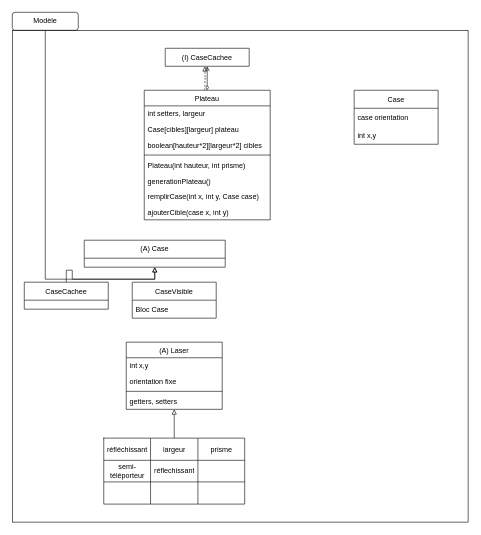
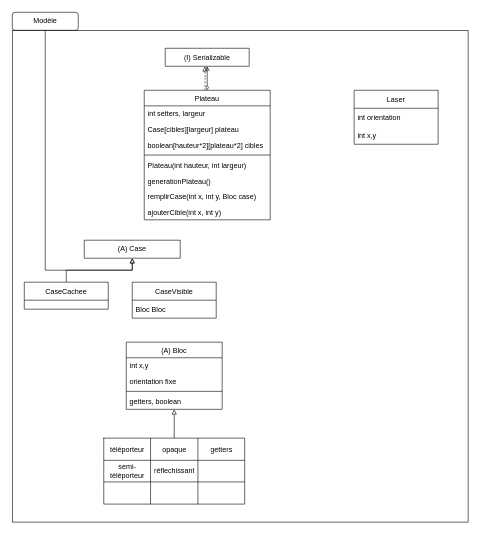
- <mxCell id="39" value="(I) CaseCachee" style="swimlane;fontStyle=0;childLayout=stackLayout;horizontal=1;startSize=30;horizontalStack=0;resizeParent=1;resizeParentMax=0;resizeLast=0;collapsible=1;marginBottom=0;" vertex="1" parent="1"><mxGeometry x="275" y="80" width="140" height="30" as="geometry" /></mxCell>
+ <mxCell id="39" value="(I) Serializable" style="swimlane;fontStyle=0;childLayout=stackLayout;horizontal=1;startSize=30;horizontalStack=0;resizeParent=1;resizeParentMax=0;resizeLast=0;collapsible=1;marginBottom=0;" vertex="1" parent="1"><mxGeometry x="275" y="80" width="140" height="30" as="geometry" /></mxCell>
- <mxCell id="36" value="Case" style="swimlane;fontStyle=0;childLayout=stackLayout;horizontal=1;startSize=30;horizontalStack=0;resizeParent=1;resizeParentMax=0;resizeLast=0;collapsible=1;marginBottom=0;" vertex="1" parent="1"><mxGeometry x="590" y="150" width="140" height="90" as="geometry" /></mxCell>
+ <mxCell id="36" value="Laser" style="swimlane;fontStyle=0;childLayout=stackLayout;horizontal=1;startSize=30;horizontalStack=0;resizeParent=1;resizeParentMax=0;resizeLast=0;collapsible=1;marginBottom=0;" vertex="1" parent="1"><mxGeometry x="590" y="150" width="140" height="90" as="geometry" /></mxCell>
- <mxCell id="37" value="case orientation" style="text;strokeColor=none;fillColor=none;align=left;verticalAlign=middle;spacingLeft=4;spacingRight=4;overflow=hidden;points=[[0,0.5],[1,0.5]];portConstraint=eastwest;rotatable=0;" vertex="1" parent="36"><mxGeometry y="30" width="140" height="30" as="geometry" /></mxCell>
+ <mxCell id="37" value="int orientation" style="text;strokeColor=none;fillColor=none;align=left;verticalAlign=middle;spacingLeft=4;spacingRight=4;overflow=hidden;points=[[0,0.5],[1,0.5]];portConstraint=eastwest;rotatable=0;" vertex="1" parent="36"><mxGeometry y="30" width="140" height="30" as="geometry" /></mxCell>
- <mxCell id="8" value="boolean[hauteur*2][largeur*2] cibles" style="text;align=left;verticalAlign=top;spacingLeft=4;spacingRight=4;overflow=hidden;rotatable=0;points=[[0,0.5],[1,0.5]];portConstraint=eastwest;rounded=0;shadow=0;html=0;" vertex="1" parent="5"><mxGeometry y="78" width="210" height="26" as="geometry" /></mxCell>
+ <mxCell id="8" value="boolean[hauteur*2][plateau*2] cibles" style="text;align=left;verticalAlign=top;spacingLeft=4;spacingRight=4;overflow=hidden;rotatable=0;points=[[0,0.5],[1,0.5]];portConstraint=eastwest;rounded=0;shadow=0;html=0;" vertex="1" parent="5"><mxGeometry y="78" width="210" height="26" as="geometry" /></mxCell>
- <mxCell id="10" value="Plateau(int hauteur, int prisme)" style="text;align=left;verticalAlign=top;spacingLeft=4;spacingRight=4;overflow=hidden;rotatable=0;points=[[0,0.5],[1,0.5]];portConstraint=eastwest;" vertex="1" parent="5"><mxGeometry y="112" width="210" height="26" as="geometry" /></mxCell>
+ <mxCell id="10" value="Plateau(int hauteur, int largeur)" style="text;align=left;verticalAlign=top;spacingLeft=4;spacingRight=4;overflow=hidden;rotatable=0;points=[[0,0.5],[1,0.5]];portConstraint=eastwest;" vertex="1" parent="5"><mxGeometry y="112" width="210" height="26" as="geometry" /></mxCell>
- <mxCell id="12" value="remplirCase(int x, int y, Case case)" style="text;align=left;verticalAlign=top;spacingLeft=4;spacingRight=4;overflow=hidden;rotatable=0;points=[[0,0.5],[1,0.5]];portConstraint=eastwest;" vertex="1" parent="5"><mxGeometry y="164" width="210" height="26" as="geometry" /></mxCell>
+ <mxCell id="12" value="remplirCase(int x, int y, Bloc case)" style="text;align=left;verticalAlign=top;spacingLeft=4;spacingRight=4;overflow=hidden;rotatable=0;points=[[0,0.5],[1,0.5]];portConstraint=eastwest;" vertex="1" parent="5"><mxGeometry y="164" width="210" height="26" as="geometry" /></mxCell>
- <mxCell id="13" value="ajouterCible(case x, int y)" style="text;align=left;verticalAlign=top;spacingLeft=4;spacingRight=4;overflow=hidden;rotatable=0;points=[[0,0.5],[1,0.5]];portConstraint=eastwest;" vertex="1" parent="5"><mxGeometry y="190" width="210" height="26" as="geometry" /></mxCell>
+ <mxCell id="13" value="ajouterCible(int x, int y)" style="text;align=left;verticalAlign=top;spacingLeft=4;spacingRight=4;overflow=hidden;rotatable=0;points=[[0,0.5],[1,0.5]];portConstraint=eastwest;" vertex="1" parent="5"><mxGeometry y="190" width="210" height="26" as="geometry" /></mxCell>
- <mxCell id="16" value="(A) Case" style="swimlane;fontStyle=0;align=center;verticalAlign=top;childLayout=stackLayout;horizontal=1;startSize=30;horizontalStack=0;resizeParent=1;resizeLast=0;collapsible=1;marginBottom=0;rounded=0;shadow=0;strokeWidth=1;" vertex="1" parent="1"><mxGeometry x="140" y="400" width="235" height="45" as="geometry"><mxRectangle x="130" y="380" width="160" height="26" as="alternateBounds" /></mxGeometry></mxCell>
+ <mxCell id="16" value="(A) Case" style="swimlane;fontStyle=0;align=center;verticalAlign=top;childLayout=stackLayout;horizontal=1;startSize=30;horizontalStack=0;resizeParent=1;resizeLast=0;collapsible=1;marginBottom=0;rounded=0;shadow=0;strokeWidth=1;" vertex="1" parent="1"><mxGeometry x="140" y="400" width="160" height="30" as="geometry"><mxRectangle x="130" y="380" width="160" height="26" as="alternateBounds" /></mxGeometry></mxCell>
- <mxCell id="43" value="Bloc Case" style="text;strokeColor=none;fillColor=none;align=left;verticalAlign=middle;spacingLeft=4;spacingRight=4;overflow=hidden;points=[[0,0.5],[1,0.5]];portConstraint=eastwest;rotatable=0;" vertex="1" parent="42"><mxGeometry y="30" width="140" height="30" as="geometry" /></mxCell>
+ <mxCell id="43" value="Bloc Bloc" style="text;strokeColor=none;fillColor=none;align=left;verticalAlign=middle;spacingLeft=4;spacingRight=4;overflow=hidden;points=[[0,0.5],[1,0.5]];portConstraint=eastwest;rotatable=0;" vertex="1" parent="42"><mxGeometry y="30" width="140" height="30" as="geometry" /></mxCell>
- <mxCell id="17" value="(A) Laser" style="swimlane;fontStyle=0;align=center;verticalAlign=top;childLayout=stackLayout;horizontal=1;startSize=26;horizontalStack=0;resizeParent=1;resizeLast=0;collapsible=1;marginBottom=0;rounded=0;shadow=0;strokeWidth=1;" vertex="1" parent="1"><mxGeometry x="210" y="570" width="160" height="112" as="geometry"><mxRectangle x="130" y="380" width="160" height="26" as="alternateBounds" /></mxGeometry></mxCell>
+ <mxCell id="17" value="(A) Bloc" style="swimlane;fontStyle=0;align=center;verticalAlign=top;childLayout=stackLayout;horizontal=1;startSize=26;horizontalStack=0;resizeParent=1;resizeLast=0;collapsible=1;marginBottom=0;rounded=0;shadow=0;strokeWidth=1;" vertex="1" parent="1"><mxGeometry x="210" y="570" width="160" height="112" as="geometry"><mxRectangle x="130" y="380" width="160" height="26" as="alternateBounds" /></mxGeometry></mxCell>
- <mxCell id="21" value="getters, setters" style="text;align=left;verticalAlign=top;spacingLeft=4;spacingRight=4;overflow=hidden;rotatable=0;points=[[0,0.5],[1,0.5]];portConstraint=eastwest;fontStyle=0" vertex="1" parent="17"><mxGeometry y="86" width="160" height="26" as="geometry" /></mxCell>
+ <mxCell id="21" value="getters, boolean" style="text;align=left;verticalAlign=top;spacingLeft=4;spacingRight=4;overflow=hidden;rotatable=0;points=[[0,0.5],[1,0.5]];portConstraint=eastwest;fontStyle=0" vertex="1" parent="17"><mxGeometry y="86" width="160" height="26" as="geometry" /></mxCell>
- <mxCell id="25" value="réfléchissant" style="shape=partialRectangle;html=1;whiteSpace=wrap;connectable=0;fillColor=none;top=0;left=0;bottom=0;right=0;overflow=hidden;" vertex="1" parent="24"><mxGeometry width="78" height="37" as="geometry"><mxRectangle width="78" height="37" as="alternateBounds" /></mxGeometry></mxCell>
+ <mxCell id="25" value="téléporteur" style="shape=partialRectangle;html=1;whiteSpace=wrap;connectable=0;fillColor=none;top=0;left=0;bottom=0;right=0;overflow=hidden;" vertex="1" parent="24"><mxGeometry width="78" height="37" as="geometry"><mxRectangle width="78" height="37" as="alternateBounds" /></mxGeometry></mxCell>
- <mxCell id="26" value="largeur" style="shape=partialRectangle;html=1;whiteSpace=wrap;connectable=0;fillColor=none;top=0;left=0;bottom=0;right=0;overflow=hidden;" vertex="1" parent="24"><mxGeometry x="78" width="79" height="37" as="geometry"><mxRectangle width="79" height="37" as="alternateBounds" /></mxGeometry></mxCell>
+ <mxCell id="26" value="opaque" style="shape=partialRectangle;html=1;whiteSpace=wrap;connectable=0;fillColor=none;top=0;left=0;bottom=0;right=0;overflow=hidden;" vertex="1" parent="24"><mxGeometry x="78" width="79" height="37" as="geometry"><mxRectangle width="79" height="37" as="alternateBounds" /></mxGeometry></mxCell>
- <mxCell id="27" value="prisme" style="shape=partialRectangle;html=1;whiteSpace=wrap;connectable=0;fillColor=none;top=0;left=0;bottom=0;right=0;overflow=hidden;" vertex="1" parent="24"><mxGeometry x="157" width="78" height="37" as="geometry"><mxRectangle width="78" height="37" as="alternateBounds" /></mxGeometry></mxCell>
+ <mxCell id="27" value="getters" style="shape=partialRectangle;html=1;whiteSpace=wrap;connectable=0;fillColor=none;top=0;left=0;bottom=0;right=0;overflow=hidden;" vertex="1" parent="24"><mxGeometry x="157" width="78" height="37" as="geometry"><mxRectangle width="78" height="37" as="alternateBounds" /></mxGeometry></mxCell>
